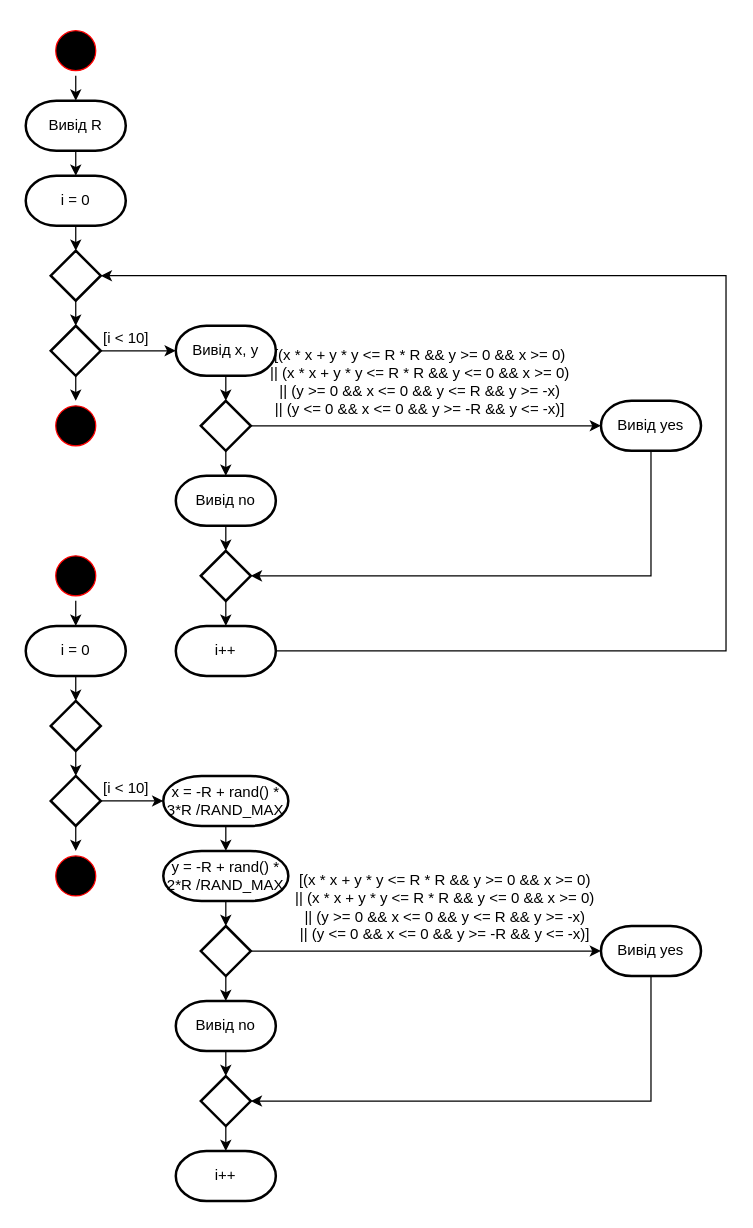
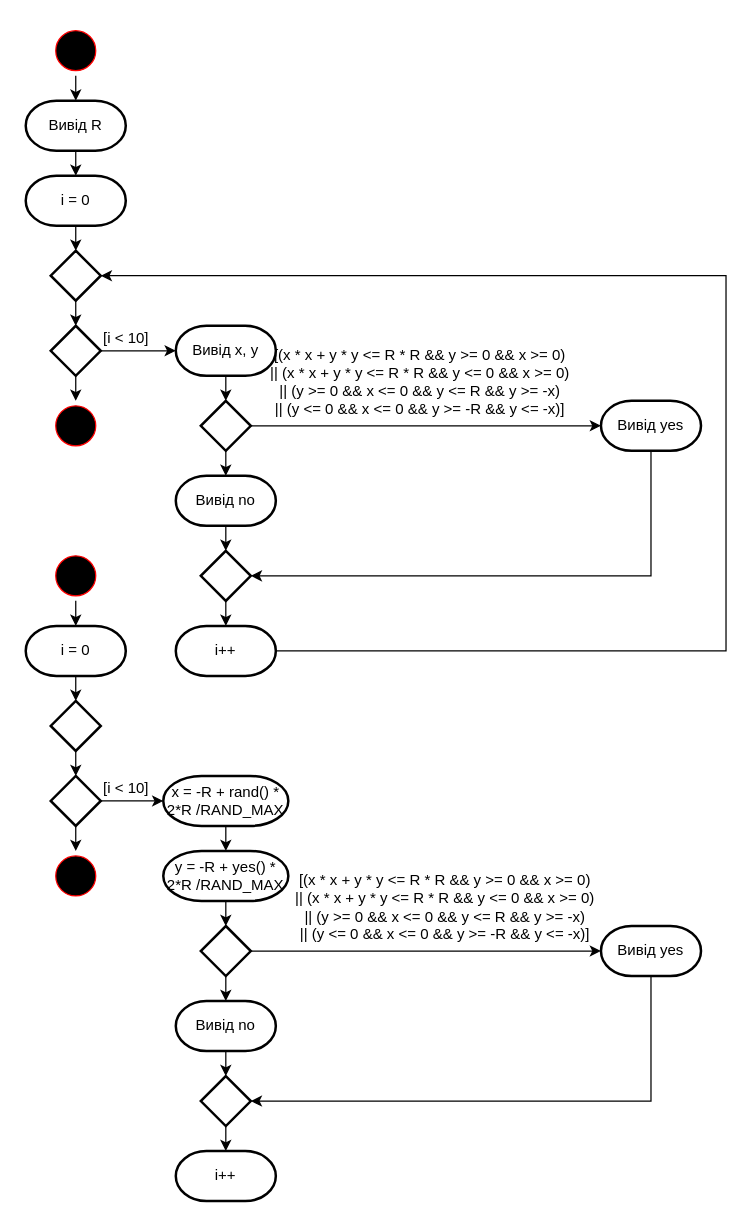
- <mxCell id="39" value="x = -R + rand() * 3*R /RAND_MAX" style="strokeWidth=2;html=1;shape=mxgraph.flowchart.terminator;whiteSpace=wrap;fontSize=12;" vertex="1" parent="1"><mxGeometry x="130" y="620" width="100" height="40" as="geometry" /></mxCell>
+ <mxCell id="39" value="x = -R + rand() * 2*R /RAND_MAX" style="strokeWidth=2;html=1;shape=mxgraph.flowchart.terminator;whiteSpace=wrap;fontSize=12;" vertex="1" parent="1"><mxGeometry x="130" y="620" width="100" height="40" as="geometry" /></mxCell>
- <mxCell id="54" value="y = -R + rand() * 2*R /RAND_MAX" style="strokeWidth=2;html=1;shape=mxgraph.flowchart.terminator;whiteSpace=wrap;fontSize=12;" vertex="1" parent="1"><mxGeometry x="130" y="680" width="100" height="40" as="geometry" /></mxCell>
+ <mxCell id="54" value="y = -R + yes() * 2*R /RAND_MAX" style="strokeWidth=2;html=1;shape=mxgraph.flowchart.terminator;whiteSpace=wrap;fontSize=12;" vertex="1" parent="1"><mxGeometry x="130" y="680" width="100" height="40" as="geometry" /></mxCell>
